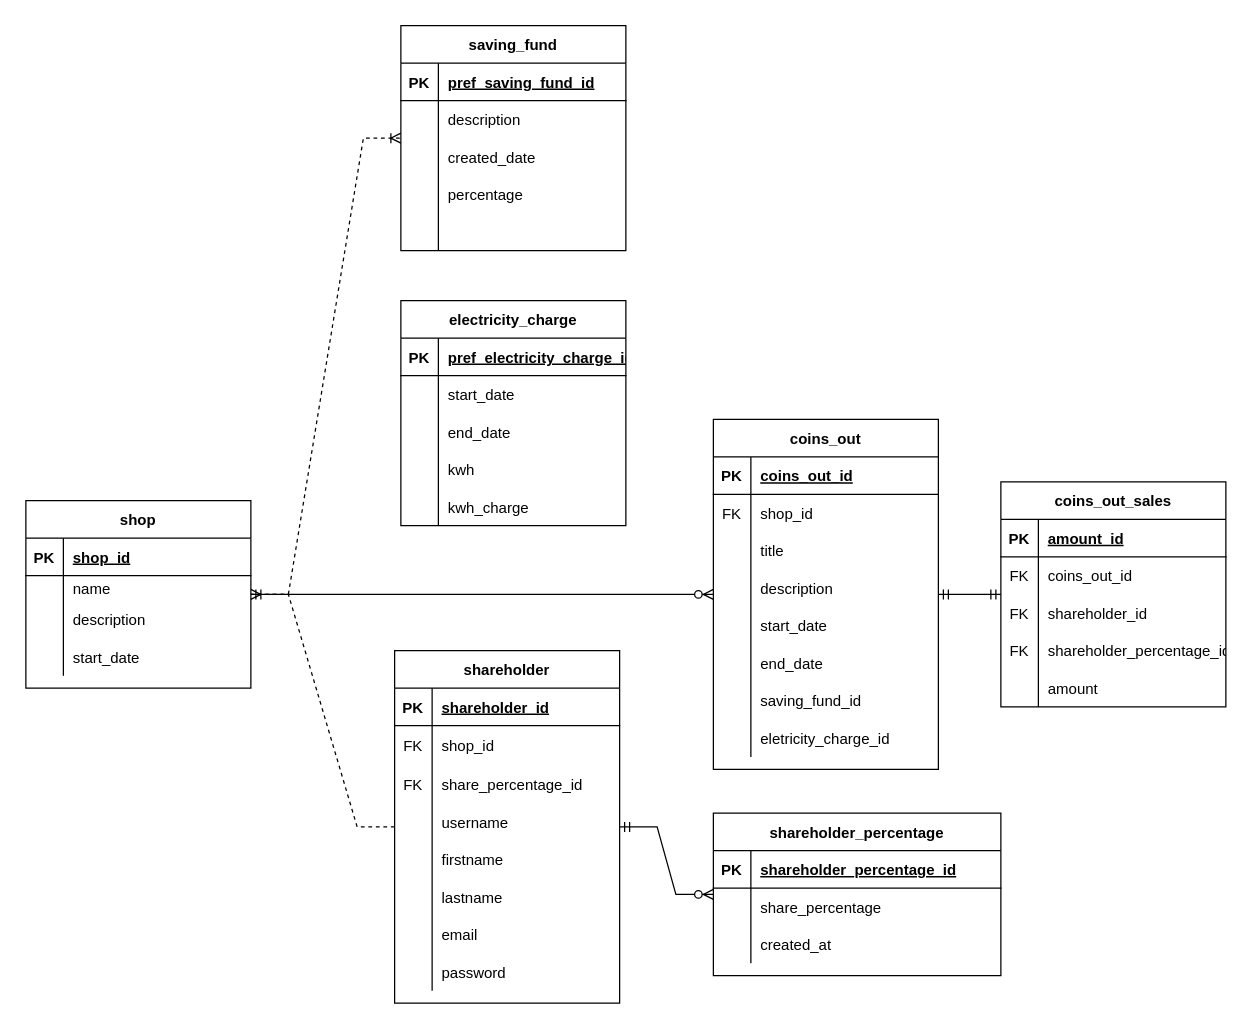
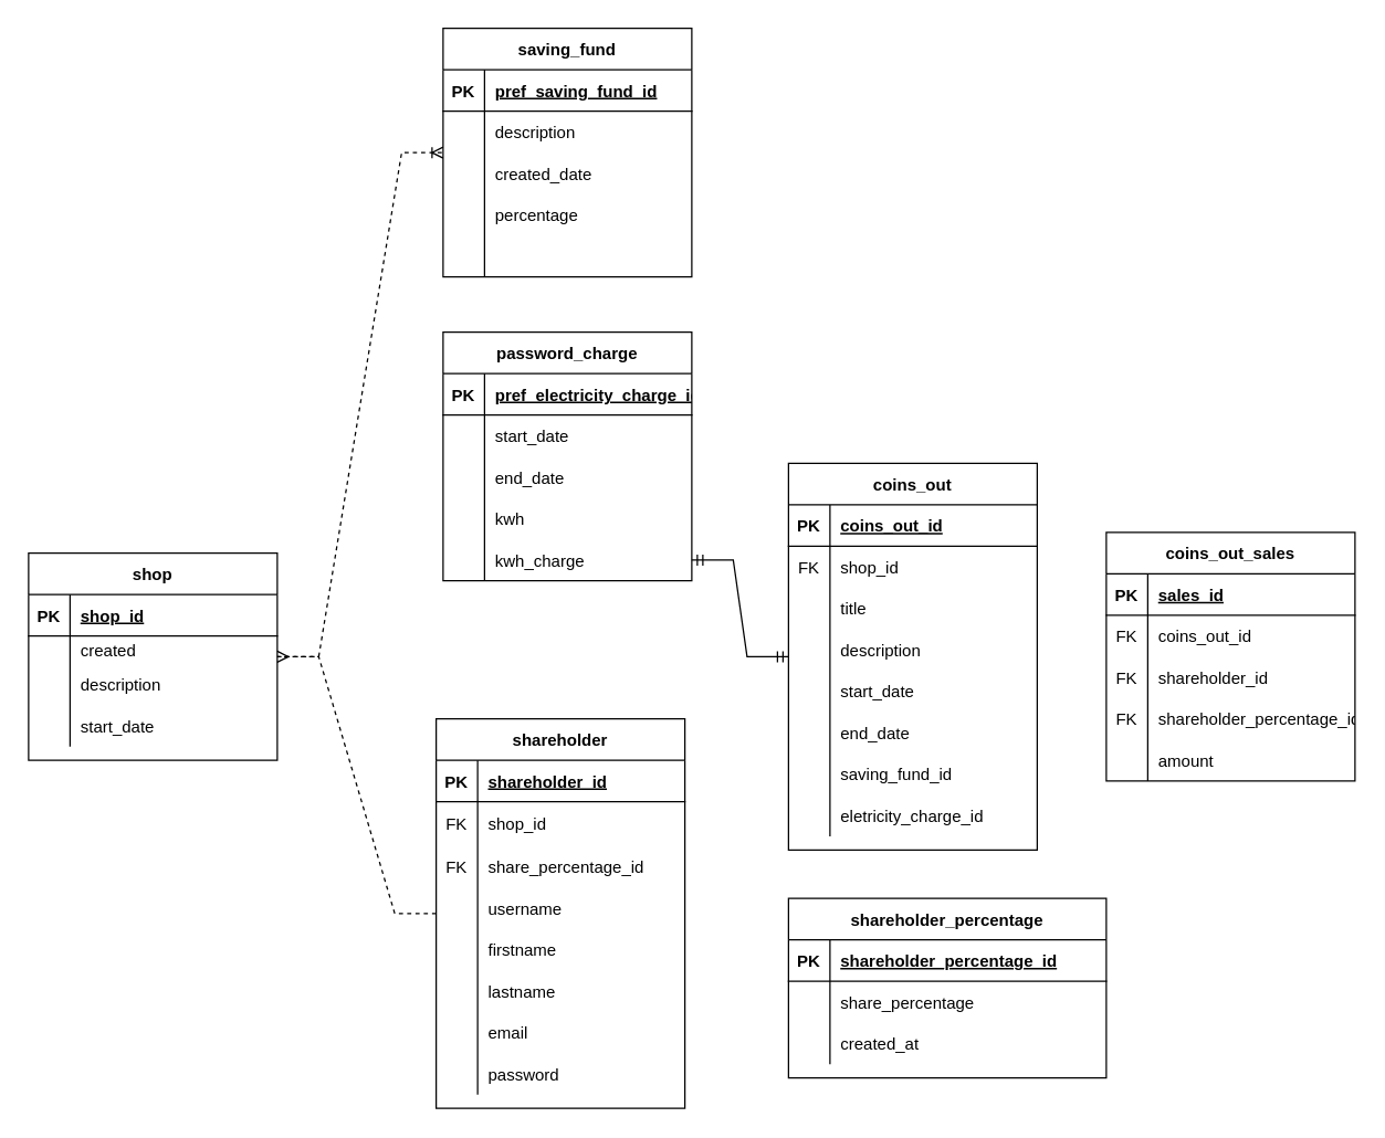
- <mxCell id="97" value="electricity_charge" style="shape=table;startSize=30;container=1;collapsible=1;childLayout=tableLayout;fixedRows=1;rowLines=0;fontStyle=1;align=center;resizeLast=1;" parent="1" vertex="1"><mxGeometry x="320" y="240" width="180" height="180" as="geometry" /></mxCell>
+ <mxCell id="97" value="password_charge" style="shape=table;startSize=30;container=1;collapsible=1;childLayout=tableLayout;fixedRows=1;rowLines=0;fontStyle=1;align=center;resizeLast=1;" parent="1" vertex="1"><mxGeometry x="320" y="240" width="180" height="180" as="geometry" /></mxCell>
- <mxCell id="68" value="amount_id" style="shape=partialRectangle;connectable=0;fillColor=none;top=0;left=0;bottom=0;right=0;align=left;spacingLeft=6;fontStyle=5;overflow=hidden;" parent="66" vertex="1"><mxGeometry x="30" width="150" height="30" as="geometry"><mxRectangle width="150" height="30" as="alternateBounds" /></mxGeometry></mxCell>
+ <mxCell id="68" value="sales_id" style="shape=partialRectangle;connectable=0;fillColor=none;top=0;left=0;bottom=0;right=0;align=left;spacingLeft=6;fontStyle=5;overflow=hidden;" parent="66" vertex="1"><mxGeometry x="30" width="150" height="30" as="geometry"><mxRectangle width="150" height="30" as="alternateBounds" /></mxGeometry></mxCell>
- <mxCell id="8" value="name" style="shape=partialRectangle;connectable=0;fillColor=none;top=0;left=0;bottom=0;right=0;align=left;spacingLeft=6;overflow=hidden;" parent="6" vertex="1"><mxGeometry x="30" width="150" height="20" as="geometry"><mxRectangle width="150" height="20" as="alternateBounds" /></mxGeometry></mxCell>
+ <mxCell id="8" value="created" style="shape=partialRectangle;connectable=0;fillColor=none;top=0;left=0;bottom=0;right=0;align=left;spacingLeft=6;overflow=hidden;" parent="6" vertex="1"><mxGeometry x="30" width="150" height="20" as="geometry"><mxRectangle width="150" height="20" as="alternateBounds" /></mxGeometry></mxCell>
- <mxCell id="123" value="" style="edgeStyle=entityRelationEdgeStyle;fontSize=12;html=1;endArrow=ERzeroToMany;startArrow=ERmandOne;rounded=0;" parent="1" source="2" target="15" edge="1"><mxGeometry width="100" height="100" relative="1" as="geometry"><mxPoint x="210" y="540" as="sourcePoint" /><mxPoint x="310" y="440" as="targetPoint" /></mxGeometry></mxCell>
- <mxCell id="124" value="" style="edgeStyle=entityRelationEdgeStyle;fontSize=12;html=1;endArrow=ERmandOne;startArrow=ERmandOne;rounded=0;" parent="1" source="15" target="65" edge="1"><mxGeometry width="100" height="100" relative="1" as="geometry"><mxPoint x="400" y="785" as="sourcePoint" /><mxPoint x="500" y="685" as="targetPoint" /></mxGeometry></mxCell>
+ <mxCell id="124" value="" style="edgeStyle=entityRelationEdgeStyle;fontSize=12;html=1;endArrow=ERmandOne;startArrow=ERmandOne;rounded=0;" parent="1" source="15" target="112" edge="1"><mxGeometry width="100" height="100" relative="1" as="geometry"><mxPoint x="400" y="785" as="sourcePoint" /><mxPoint x="500" y="685" as="targetPoint" /></mxGeometry></mxCell>
- <mxCell id="126" value="" style="edgeStyle=entityRelationEdgeStyle;fontSize=12;html=1;endArrow=ERzeroToMany;startArrow=ERmandOne;rounded=0;" parent="1" source="40" target="113" edge="1"><mxGeometry width="100" height="100" relative="1" as="geometry"><mxPoint x="540" y="820" as="sourcePoint" /><mxPoint x="640" y="720" as="targetPoint" /></mxGeometry></mxCell>
